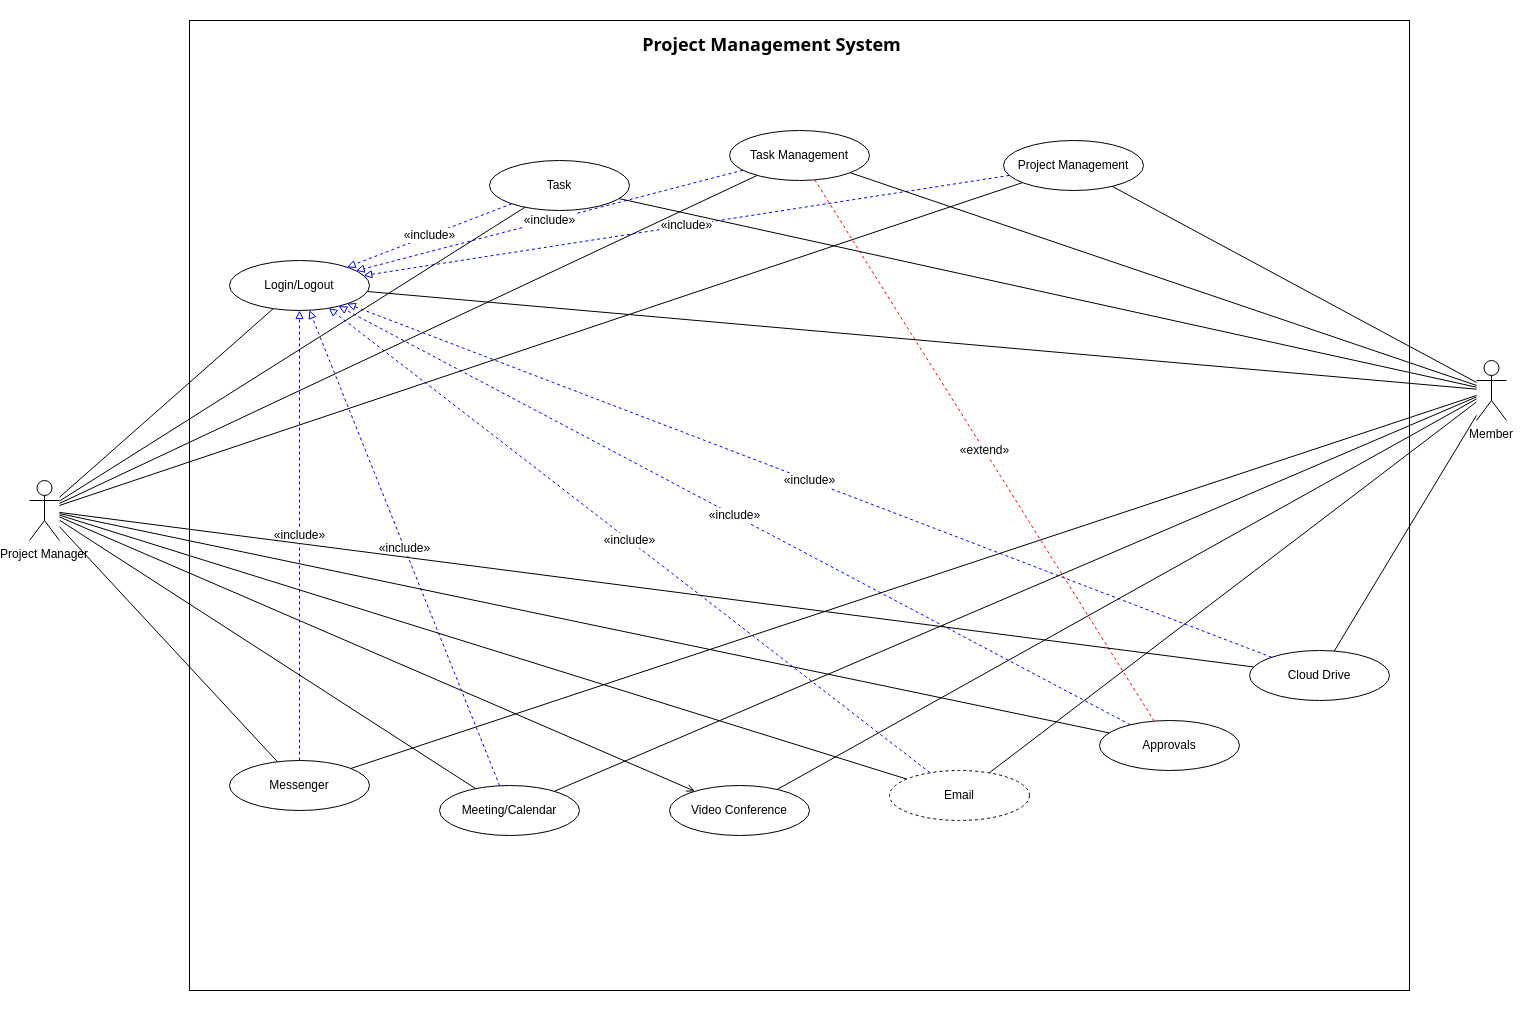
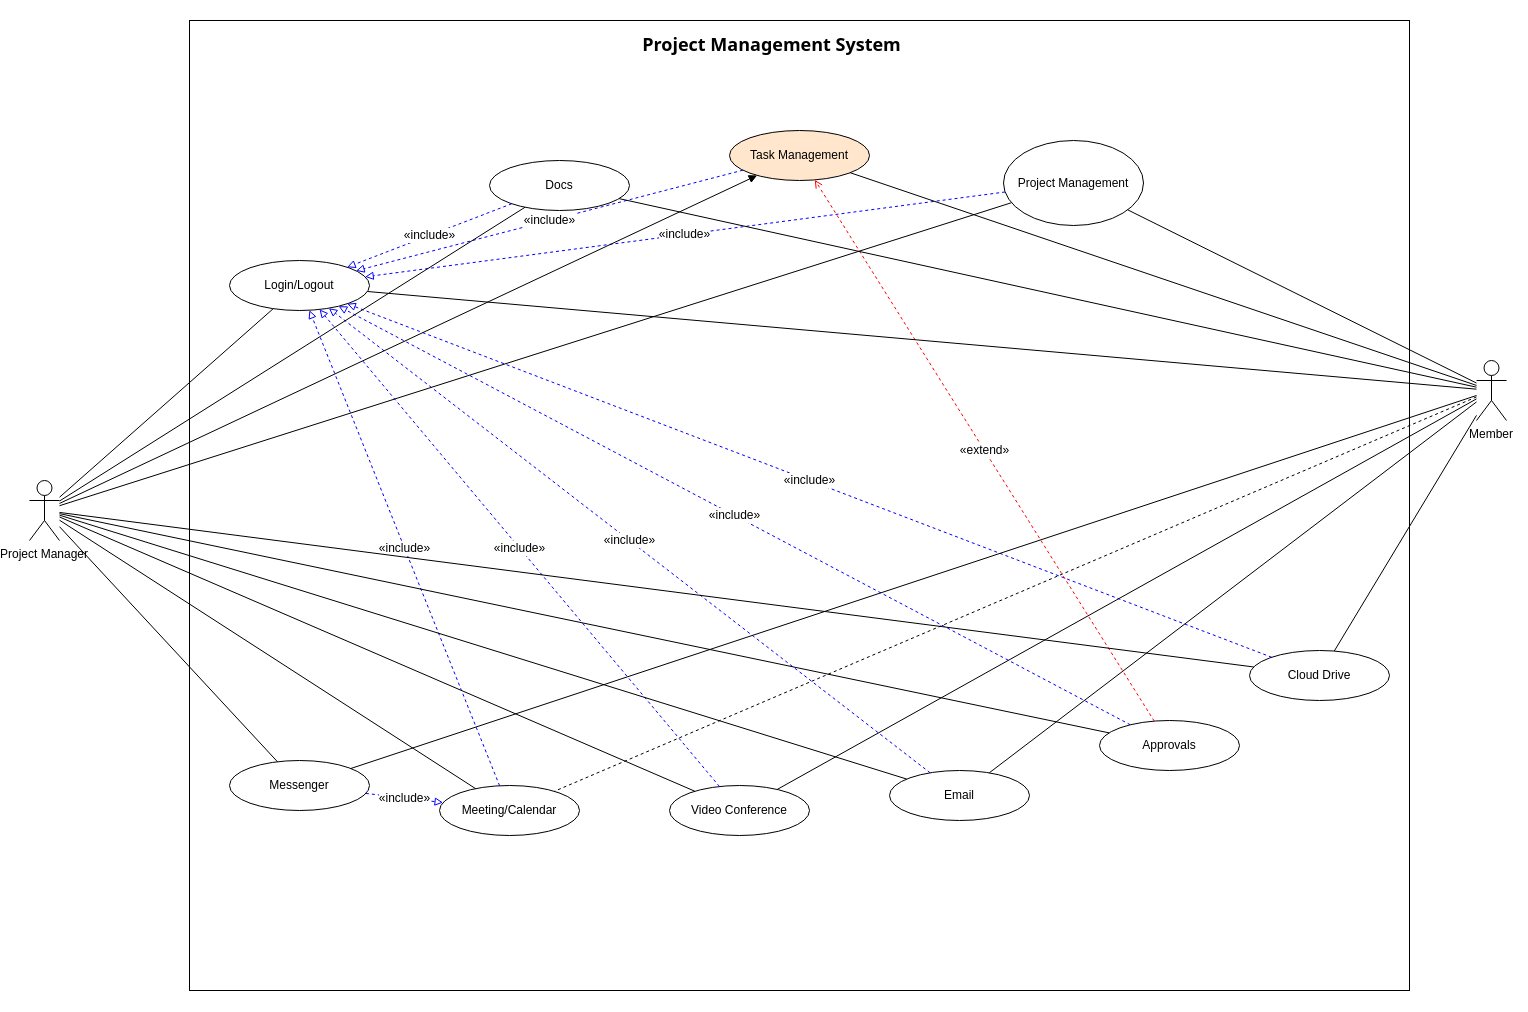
- <mxCell id="8" value="Task Management" style="ellipse;whiteSpace=wrap;html=1;" parent="1" vertex="1"><mxGeometry x="720" y="130" width="140" height="50" as="geometry" /></mxCell>
+ <mxCell id="8" value="Task Management" style="ellipse;whiteSpace=wrap;html=1;fillColor=#ffe6cc;" parent="1" vertex="1"><mxGeometry x="720" y="130" width="140" height="50" as="geometry" /></mxCell>
- <mxCell id="7" value="Project Management" style="ellipse;whiteSpace=wrap;html=1;" parent="1" vertex="1"><mxGeometry x="994" y="140" width="140" height="50" as="geometry" /></mxCell>
+ <mxCell id="7" value="Project Management" style="ellipse;whiteSpace=wrap;html=1;" parent="1" vertex="1"><mxGeometry x="994" y="140" width="140" height="85" as="geometry" /></mxCell>
- <mxCell id="27" style="endArrow=none;html=1;" parent="1" source="4" target="8" edge="1"><mxGeometry relative="1" as="geometry" /></mxCell>
+ <mxCell id="27" style="endArrow=block;html=1;" parent="1" source="4" target="8" edge="1"><mxGeometry relative="1" as="geometry" /></mxCell>
- <mxCell id="24" value="«extend»" style="dashed=1;endArrow=none;html=1;strokeColor=#FF0000;fontSize=12;labelBackgroundColor=#FFFFFF;" parent="1" source="15" target="8" edge="1"><mxGeometry relative="1" as="geometry" /></mxCell>
+ <mxCell id="24" value="«extend»" style="dashed=1;endArrow=open;html=1;strokeColor=#FF0000;fontSize=12;labelBackgroundColor=#FFFFFF;" parent="1" source="15" target="8" edge="1"><mxGeometry relative="1" as="geometry" /></mxCell>
- <mxCell id="12" value="Task" style="ellipse;whiteSpace=wrap;html=1;" parent="1" vertex="1"><mxGeometry x="480" y="160" width="140" height="50" as="geometry" /></mxCell>
+ <mxCell id="12" value="Docs" style="ellipse;whiteSpace=wrap;html=1;" parent="1" vertex="1"><mxGeometry x="480" y="160" width="140" height="50" as="geometry" /></mxCell>
- <mxCell id="39" style="endArrow=none;html=1;" parent="1" source="5" target="10" edge="1"><mxGeometry relative="1" as="geometry" /></mxCell>
+ <mxCell id="39" style="endArrow=none;html=1;dashed=1;" parent="1" source="5" target="10" edge="1"><mxGeometry relative="1" as="geometry" /></mxCell>
- <mxCell id="3" value="«include»" style="dashed=1;endArrow=block;endFill=0;html=1;strokeColor=#0000FF;fontSize=12;labelBackgroundColor=#FFFFFF;" parent="1" source="9" target="6" edge="1"><mxGeometry relative="1" as="geometry" /></mxCell>
+ <mxCell id="3" value="«include»" style="dashed=1;endArrow=block;endFill=0;html=1;strokeColor=#0000FF;fontSize=12;labelBackgroundColor=#FFFFFF;" parent="1" source="9" target="10" edge="1"><mxGeometry relative="1" as="geometry" /></mxCell>
+ <mxCell id="19" value="«include»" style="dashed=1;endArrow=block;endFill=0;html=1;strokeColor=#0000FF;fontSize=12;labelBackgroundColor=#FFFFFF;" parent="1" source="11" target="6" edge="1"><mxGeometry relative="1" as="geometry" /></mxCell>
- <mxCell id="30" style="endArrow=open;html=1;" parent="1" source="4" target="11" edge="1"><mxGeometry relative="1" as="geometry" /></mxCell>
+ <mxCell id="30" style="endArrow=none;html=1;" parent="1" source="4" target="11" edge="1"><mxGeometry relative="1" as="geometry" /></mxCell>
- <mxCell id="14" value="Email" style="ellipse;whiteSpace=wrap;html=1;dashed=1;" parent="1" vertex="1"><mxGeometry x="880" y="770" width="140" height="50" as="geometry" /></mxCell>
+ <mxCell id="14" value="Email" style="ellipse;whiteSpace=wrap;html=1;" parent="1" vertex="1"><mxGeometry x="880" y="770" width="140" height="50" as="geometry" /></mxCell>
